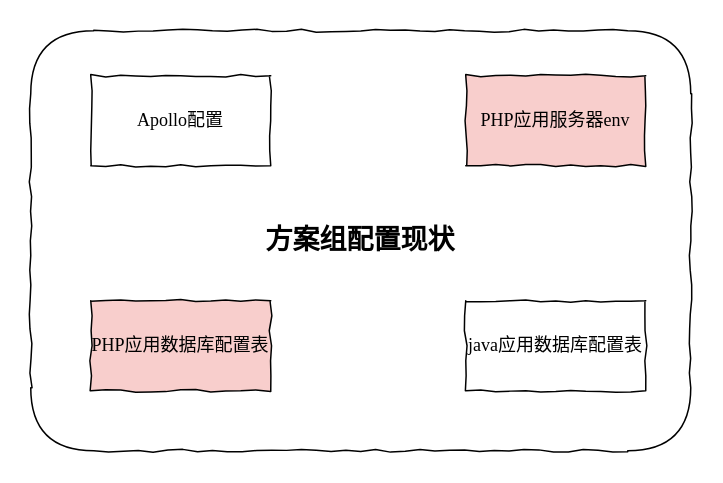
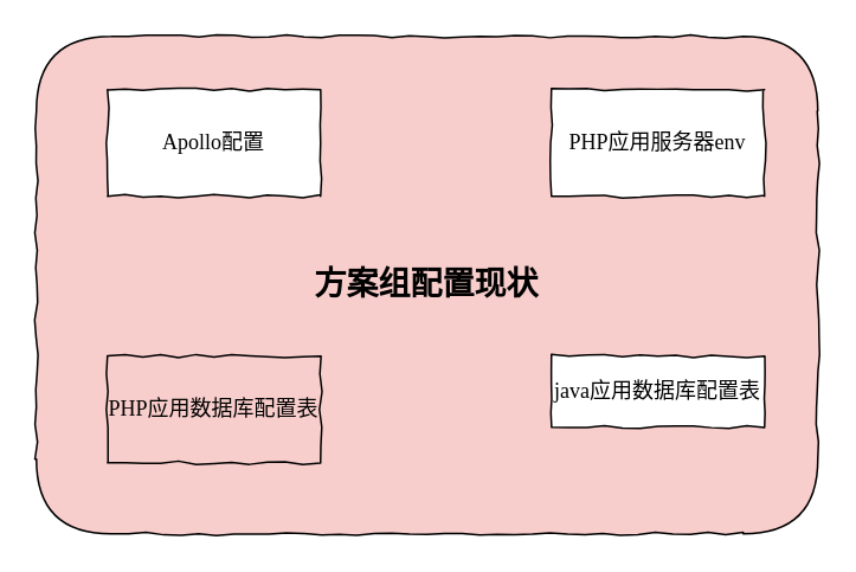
- <mxCell id="7" value="&lt;font face=&quot;Comic Sans MS&quot;&gt;PHP应用服务器env&lt;/font&gt;" style="rounded=0;whiteSpace=wrap;html=1;comic=1;fillColor=#f8cecc;" vertex="1" parent="1"><mxGeometry x="310" y="50" width="120" height="60" as="geometry" /></mxCell>
+ <mxCell id="7" value="&lt;font face=&quot;Comic Sans MS&quot;&gt;PHP应用服务器env&lt;/font&gt;" style="rounded=0;whiteSpace=wrap;html=1;comic=1;" vertex="1" parent="1"><mxGeometry x="310" y="50" width="120" height="60" as="geometry" /></mxCell>
- <mxCell id="3" value="&lt;h2&gt;&lt;font face=&quot;Comic Sans MS&quot;&gt;方案组配置现状&lt;/font&gt;&lt;/h2&gt;" style="rounded=1;whiteSpace=wrap;html=1;comic=3;" vertex="1" parent="1"><mxGeometry x="20" y="20" width="440" height="280" as="geometry" /></mxCell>
+ <mxCell id="3" value="&lt;h2&gt;&lt;font face=&quot;Comic Sans MS&quot;&gt;方案组配置现状&lt;/font&gt;&lt;/h2&gt;" style="rounded=1;whiteSpace=wrap;html=1;comic=3;fillColor=#f8cecc;" vertex="1" parent="1"><mxGeometry x="20" y="20" width="440" height="280" as="geometry" /></mxCell>
- <mxCell id="5" value="&lt;font face=&quot;Comic Sans MS&quot;&gt;java应用数据库配置表&lt;/font&gt;" style="rounded=0;whiteSpace=wrap;html=1;comic=1;" vertex="1" parent="1"><mxGeometry x="310" y="200" width="120" height="60" as="geometry" /></mxCell>
+ <mxCell id="5" value="&lt;font face=&quot;Comic Sans MS&quot;&gt;java应用数据库配置表&lt;/font&gt;" style="rounded=0;whiteSpace=wrap;html=1;comic=1;" vertex="1" parent="1"><mxGeometry x="310" y="200" width="120" height="40" as="geometry" /></mxCell>
